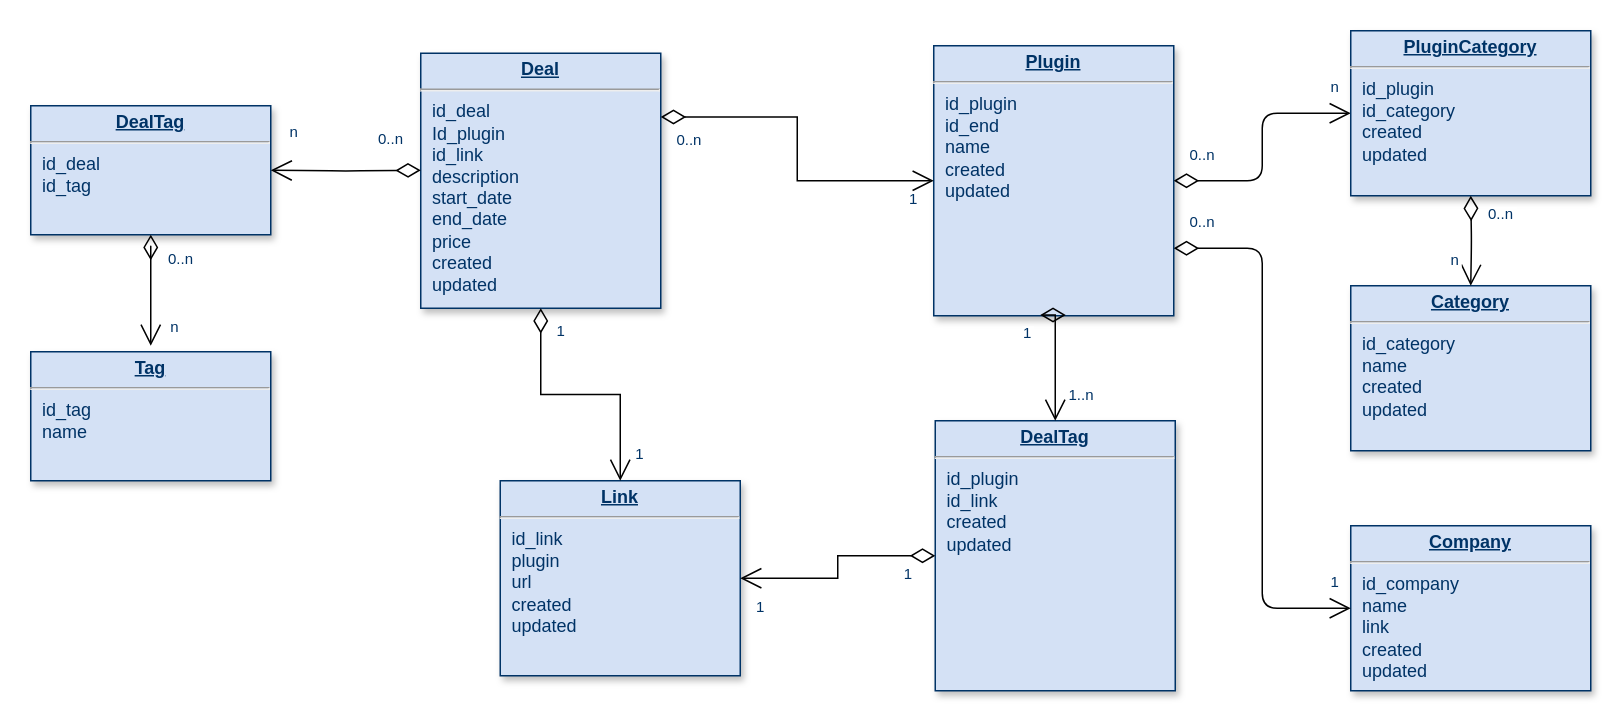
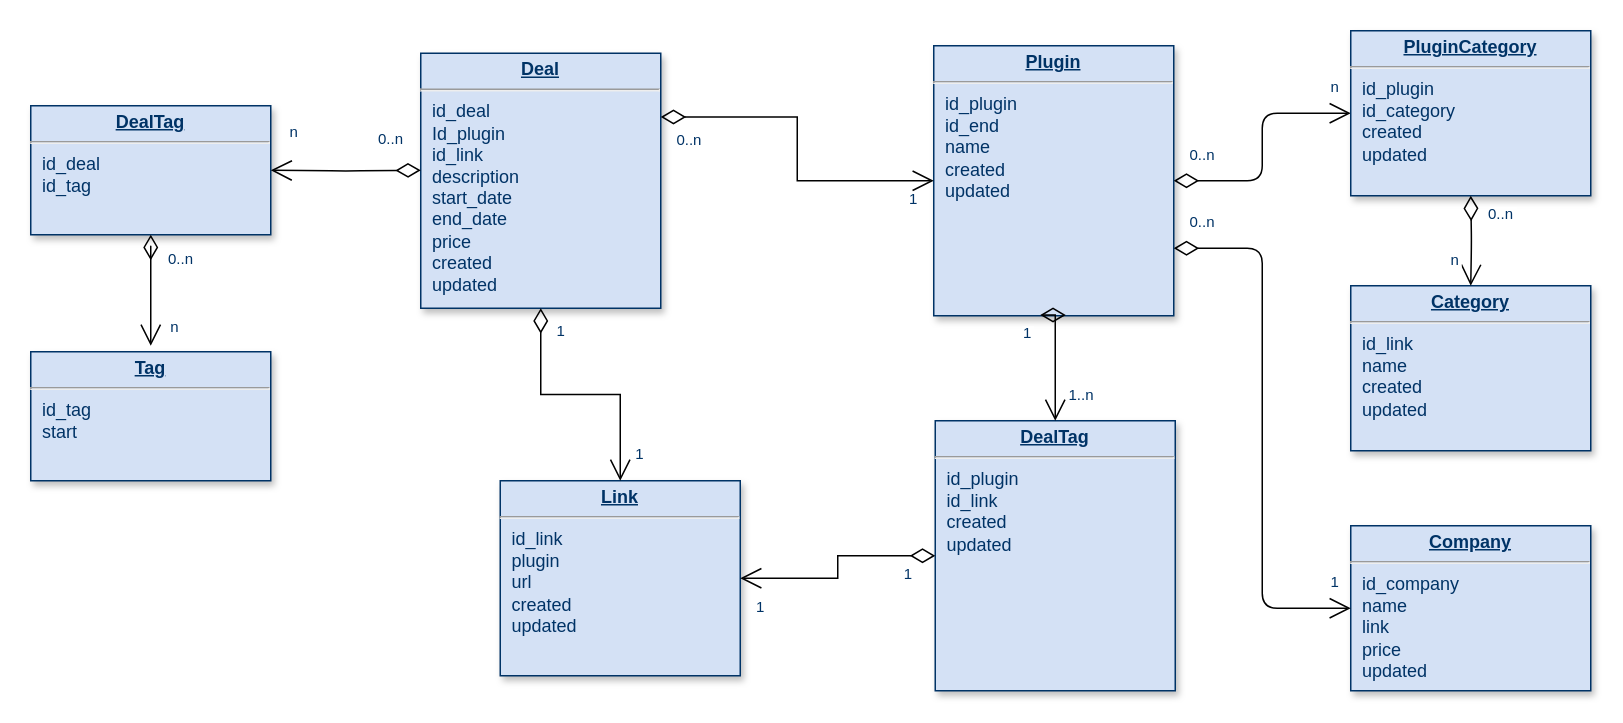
- <mxCell id="3" value="&lt;p style=&quot;margin: 0px ; margin-top: 4px ; text-align: center ; text-decoration: underline&quot;&gt;&lt;strong&gt;Category&lt;/strong&gt;&lt;/p&gt;&lt;hr&gt;&lt;p style=&quot;margin: 0px ; margin-left: 8px&quot;&gt;id_category&lt;/p&gt;&lt;p style=&quot;margin: 0px ; margin-left: 8px&quot;&gt;name&lt;br&gt;&lt;/p&gt;&lt;p style=&quot;margin: 0px ; margin-left: 8px&quot;&gt;created&lt;/p&gt;&lt;p style=&quot;margin: 0px ; margin-left: 8px&quot;&gt;updated&lt;/p&gt;" style="verticalAlign=top;align=left;overflow=fill;fontSize=12;fontFamily=Helvetica;html=1;strokeColor=#003366;shadow=1;fillColor=#D4E1F5;fontColor=#003366" parent="1" vertex="1"><mxGeometry x="900" y="190" width="160" height="110" as="geometry" /></mxCell>
+ <mxCell id="3" value="&lt;p style=&quot;margin: 0px ; margin-top: 4px ; text-align: center ; text-decoration: underline&quot;&gt;&lt;strong&gt;Category&lt;/strong&gt;&lt;/p&gt;&lt;hr&gt;&lt;p style=&quot;margin: 0px ; margin-left: 8px&quot;&gt;id_link&lt;/p&gt;&lt;p style=&quot;margin: 0px ; margin-left: 8px&quot;&gt;name&lt;br&gt;&lt;/p&gt;&lt;p style=&quot;margin: 0px ; margin-left: 8px&quot;&gt;created&lt;/p&gt;&lt;p style=&quot;margin: 0px ; margin-left: 8px&quot;&gt;updated&lt;/p&gt;" style="verticalAlign=top;align=left;overflow=fill;fontSize=12;fontFamily=Helvetica;html=1;strokeColor=#003366;shadow=1;fillColor=#D4E1F5;fontColor=#003366" parent="1" vertex="1"><mxGeometry x="900" y="190" width="160" height="110" as="geometry" /></mxCell>
- <mxCell id="30" value="&lt;p style=&quot;margin: 0px ; margin-top: 4px ; text-align: center ; text-decoration: underline&quot;&gt;&lt;strong&gt;Tag&lt;/strong&gt;&lt;/p&gt;&lt;hr&gt;&lt;p style=&quot;margin: 0px ; margin-left: 8px&quot;&gt;id_tag&lt;br&gt;&lt;/p&gt;&lt;p style=&quot;margin: 0px ; margin-left: 8px&quot;&gt;name&lt;/p&gt;" style="verticalAlign=top;align=left;overflow=fill;fontSize=12;fontFamily=Helvetica;html=1;strokeColor=#003366;shadow=1;fillColor=#D4E1F5;fontColor=#003366" vertex="1" parent="1"><mxGeometry x="20" y="234" width="160" height="86" as="geometry" /></mxCell>
+ <mxCell id="30" value="&lt;p style=&quot;margin: 0px ; margin-top: 4px ; text-align: center ; text-decoration: underline&quot;&gt;&lt;strong&gt;Tag&lt;/strong&gt;&lt;/p&gt;&lt;hr&gt;&lt;p style=&quot;margin: 0px ; margin-left: 8px&quot;&gt;id_tag&lt;br&gt;&lt;/p&gt;&lt;p style=&quot;margin: 0px ; margin-left: 8px&quot;&gt;start&lt;/p&gt;" style="verticalAlign=top;align=left;overflow=fill;fontSize=12;fontFamily=Helvetica;html=1;strokeColor=#003366;shadow=1;fillColor=#D4E1F5;fontColor=#003366" vertex="1" parent="1"><mxGeometry x="20" y="234" width="160" height="86" as="geometry" /></mxCell>
- <mxCell id="11" value="&lt;p style=&quot;margin: 0px ; margin-top: 4px ; text-align: center ; text-decoration: underline&quot;&gt;&lt;strong&gt;Company&lt;/strong&gt;&lt;/p&gt;&lt;hr&gt;&lt;p style=&quot;margin: 0px ; margin-left: 8px&quot;&gt;id_company&lt;/p&gt;&lt;p style=&quot;margin: 0px ; margin-left: 8px&quot;&gt;name&lt;br&gt;&lt;/p&gt;&lt;p style=&quot;margin: 0px ; margin-left: 8px&quot;&gt;link&lt;/p&gt;&lt;p style=&quot;margin: 0px ; margin-left: 8px&quot;&gt;created&lt;/p&gt;&lt;p style=&quot;margin: 0px ; margin-left: 8px&quot;&gt;updated&lt;/p&gt;" style="verticalAlign=top;align=left;overflow=fill;fontSize=12;fontFamily=Helvetica;html=1;strokeColor=#003366;shadow=1;fillColor=#D4E1F5;fontColor=#003366" vertex="1" parent="1"><mxGeometry x="900" y="350" width="160" height="110" as="geometry" /></mxCell>
+ <mxCell id="11" value="&lt;p style=&quot;margin: 0px ; margin-top: 4px ; text-align: center ; text-decoration: underline&quot;&gt;&lt;strong&gt;Company&lt;/strong&gt;&lt;/p&gt;&lt;hr&gt;&lt;p style=&quot;margin: 0px ; margin-left: 8px&quot;&gt;id_company&lt;/p&gt;&lt;p style=&quot;margin: 0px ; margin-left: 8px&quot;&gt;name&lt;br&gt;&lt;/p&gt;&lt;p style=&quot;margin: 0px ; margin-left: 8px&quot;&gt;link&lt;/p&gt;&lt;p style=&quot;margin: 0px ; margin-left: 8px&quot;&gt;price&lt;/p&gt;&lt;p style=&quot;margin: 0px ; margin-left: 8px&quot;&gt;updated&lt;/p&gt;" style="verticalAlign=top;align=left;overflow=fill;fontSize=12;fontFamily=Helvetica;html=1;strokeColor=#003366;shadow=1;fillColor=#D4E1F5;fontColor=#003366" vertex="1" parent="1"><mxGeometry x="900" y="350" width="160" height="110" as="geometry" /></mxCell>
